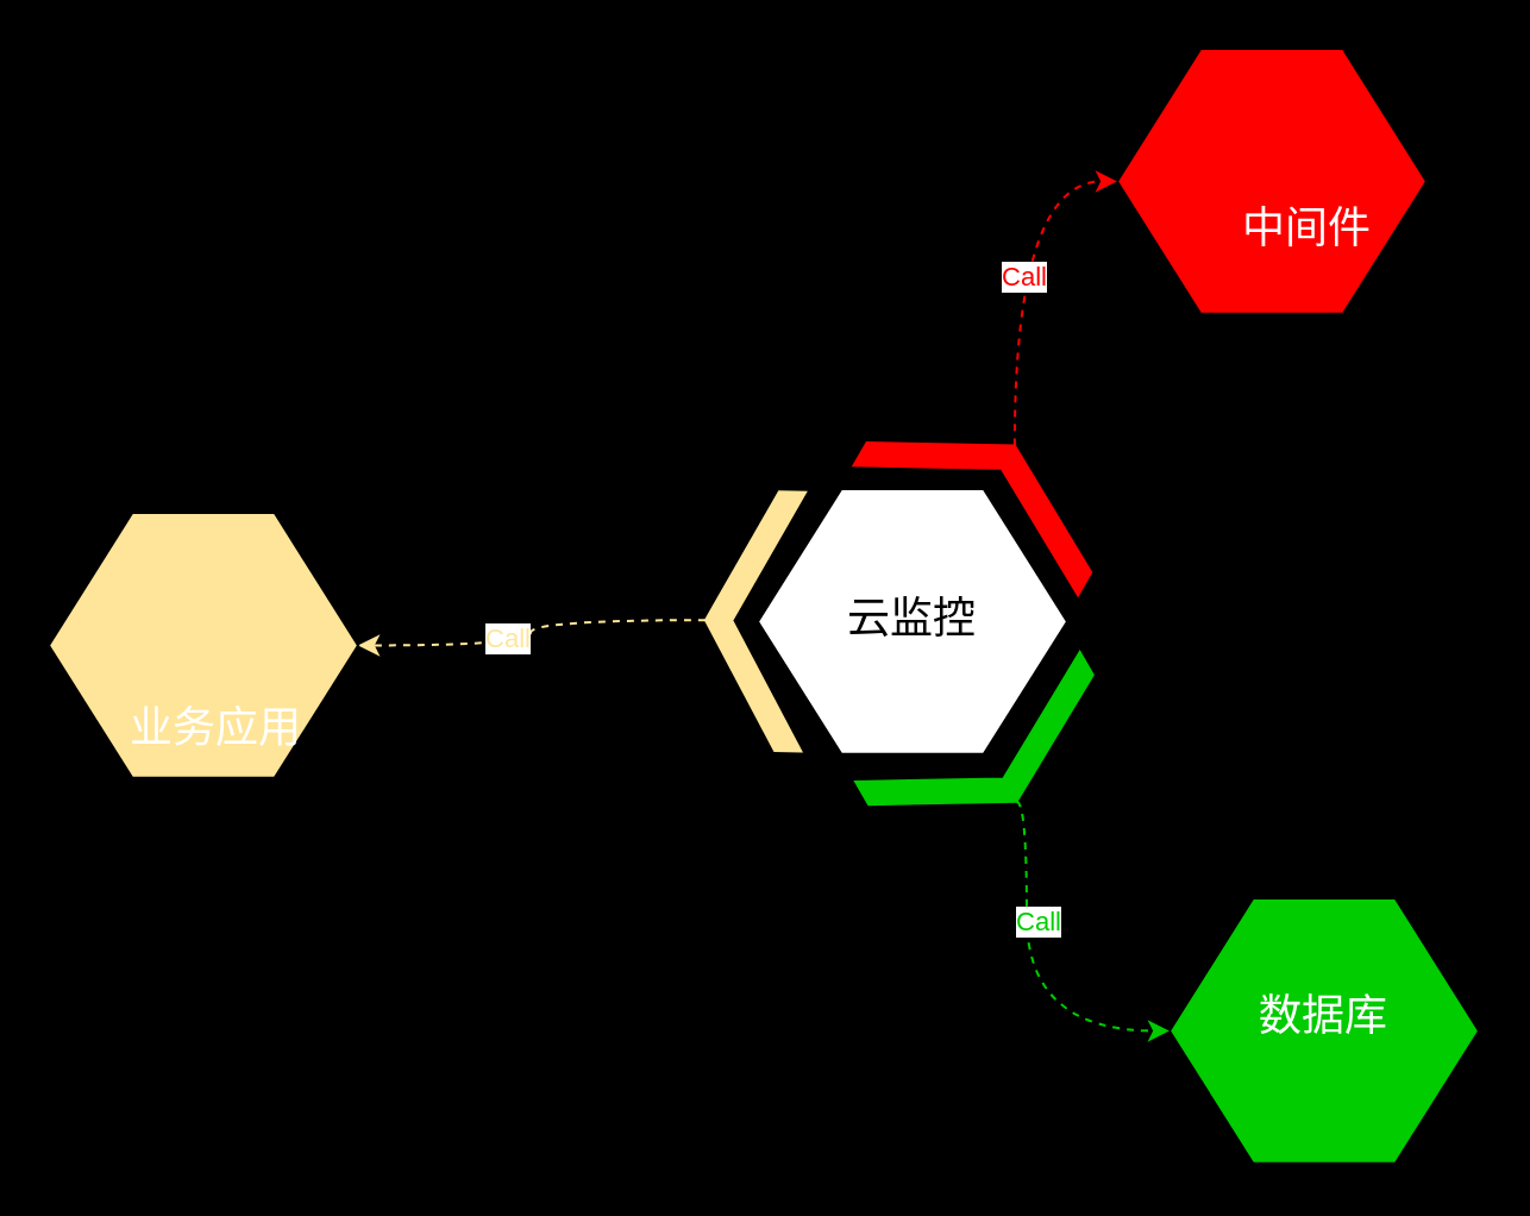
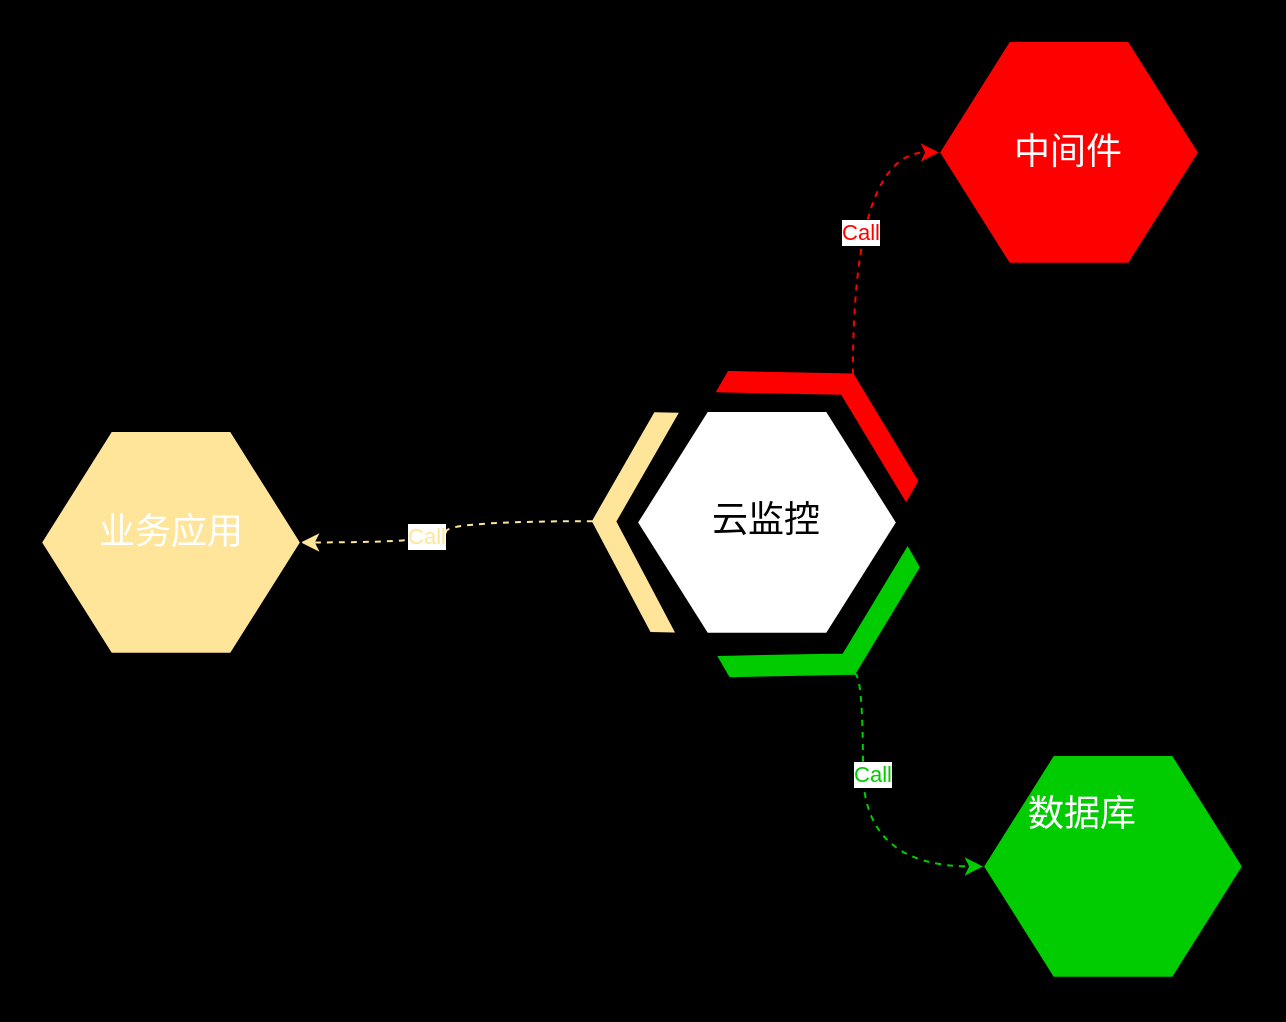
- <mxCell id="10" value="&lt;font color=&quot;#ffffff&quot; style=&quot;font-size: 18px;&quot;&gt;中间件&lt;/font&gt;" style="text;html=1;align=center;verticalAlign=middle;whiteSpace=wrap;rounded=0;" parent="1" vertex="1"><mxGeometry x="519" y="80.71" width="60" height="30" as="geometry" /></mxCell>
+ <mxCell id="10" value="&lt;font color=&quot;#ffffff&quot; style=&quot;font-size: 18px;&quot;&gt;中间件&lt;/font&gt;" style="text;html=1;align=center;verticalAlign=middle;whiteSpace=wrap;rounded=0;" parent="1" vertex="1"><mxGeometry x="504" y="60.71" width="60" height="30" as="geometry" /></mxCell>
- <mxCell id="14" value="&lt;font color=&quot;#ffffff&quot; style=&quot;font-size: 18px;&quot;&gt;业务应用&lt;/font&gt;" style="text;html=1;align=center;verticalAlign=middle;whiteSpace=wrap;rounded=0;" parent="1" vertex="1"><mxGeometry x="52.5" y="291" width="75" height="30" as="geometry" /></mxCell>
+ <mxCell id="14" value="&lt;font color=&quot;#ffffff&quot; style=&quot;font-size: 18px;&quot;&gt;业务应用&lt;/font&gt;" style="text;html=1;align=center;verticalAlign=middle;whiteSpace=wrap;rounded=0;" parent="1" vertex="1"><mxGeometry x="47.5" y="251" width="75" height="30" as="geometry" /></mxCell>
- <mxCell id="12" value="&lt;font color=&quot;#ffffff&quot; style=&quot;font-size: 18px;&quot;&gt;数据库&lt;/font&gt;" style="text;html=1;align=center;verticalAlign=middle;whiteSpace=wrap;rounded=0;" parent="1" vertex="1"><mxGeometry x="526" y="412" width="60" height="30" as="geometry" /></mxCell>
+ <mxCell id="12" value="&lt;font color=&quot;#ffffff&quot; style=&quot;font-size: 18px;&quot;&gt;数据库&lt;/font&gt;" style="text;html=1;align=center;verticalAlign=middle;whiteSpace=wrap;rounded=0;" parent="1" vertex="1"><mxGeometry x="511" y="392" width="60" height="30" as="geometry" /></mxCell>
